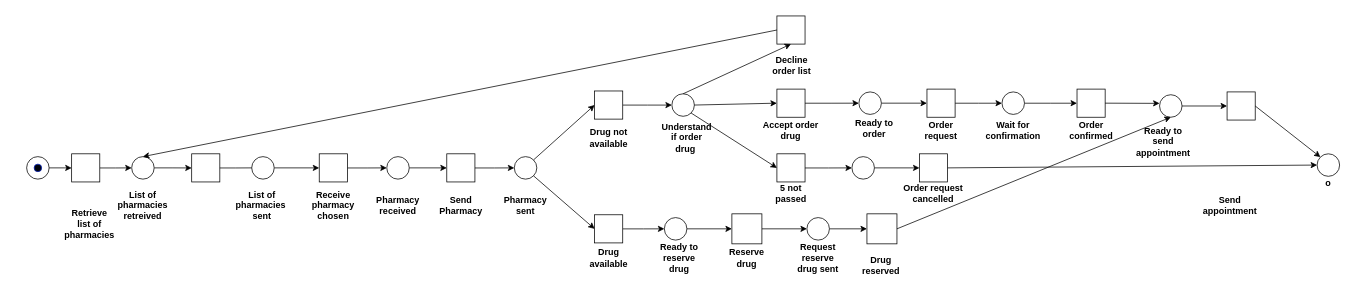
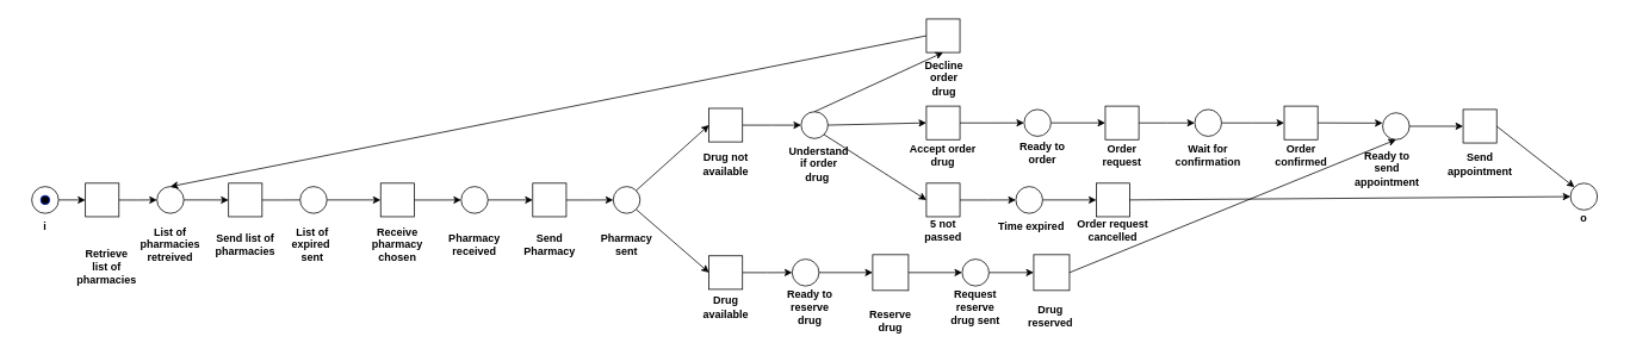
- <mxCell id="52" value="&lt;span&gt;Decline order list&lt;/span&gt;" style="text;html=1;strokeColor=none;fillColor=none;align=center;verticalAlign=middle;whiteSpace=wrap;rounded=0;fontStyle=1" parent="1" vertex="1"><mxGeometry x="1025" y="71.75" width="60" height="30" as="geometry" /></mxCell>
+ <mxCell id="52" value="&lt;span&gt;Decline order drug&lt;/span&gt;" style="text;html=1;strokeColor=none;fillColor=none;align=center;verticalAlign=middle;whiteSpace=wrap;rounded=0;fontStyle=1" parent="1" vertex="1"><mxGeometry x="1025" y="71.75" width="60" height="30" as="geometry" /></mxCell>
+ <mxCell id="4" value="&lt;b&gt;i&lt;/b&gt;" style="text;html=1;strokeColor=none;fillColor=none;align=center;verticalAlign=middle;whiteSpace=wrap;rounded=0;" parent="1" vertex="1"><mxGeometry x="20" y="238" width="60" height="30" as="geometry" /></mxCell>
+ <mxCell id="80" value="&lt;span&gt;Time expired&lt;/span&gt;" style="text;html=1;strokeColor=none;fillColor=none;align=center;verticalAlign=middle;whiteSpace=wrap;rounded=0;fontStyle=1" parent="1" vertex="1"><mxGeometry x="1110" y="238" width="85" height="30" as="geometry" /></mxCell>
+ <mxCell id="13" value="&lt;b&gt;Send list of pharmacies&lt;/b&gt;" style="text;html=1;strokeColor=none;fillColor=none;align=center;verticalAlign=middle;whiteSpace=wrap;rounded=0;" parent="1" vertex="1"><mxGeometry x="243.75" y="258" width="60" height="30" as="geometry" /></mxCell>
- <mxCell id="14" value="&lt;b&gt;List of pharmacies&amp;nbsp;&lt;br&gt;sent&lt;/b&gt;" style="text;html=1;strokeColor=none;fillColor=none;align=center;verticalAlign=middle;whiteSpace=wrap;rounded=0;" parent="1" vertex="1"><mxGeometry x="319" y="258" width="60" height="30" as="geometry" /></mxCell>
+ <mxCell id="14" value="&lt;b&gt;List of expired&amp;nbsp;&lt;br&gt;sent&lt;/b&gt;" style="text;html=1;strokeColor=none;fillColor=none;align=center;verticalAlign=middle;whiteSpace=wrap;rounded=0;" parent="1" vertex="1"><mxGeometry x="319" y="258" width="60" height="30" as="geometry" /></mxCell>
- <mxCell id="71" value="Send appointment" style="text;html=1;strokeColor=none;fillColor=none;align=center;verticalAlign=middle;whiteSpace=wrap;rounded=0;fontStyle=1" parent="1" vertex="1"><mxGeometry x="1608.75" y="258" width="60" height="30" as="geometry" /></mxCell>
+ <mxCell id="71" value="Send appointment" style="text;html=1;strokeColor=none;fillColor=none;align=center;verticalAlign=middle;whiteSpace=wrap;rounded=0;fontStyle=1" parent="1" vertex="1"><mxGeometry x="1623.75" y="168" width="60" height="30" as="geometry" /></mxCell>
- <mxCell id="39" value="Reserve drug" style="text;html=1;strokeColor=none;fillColor=none;align=center;verticalAlign=middle;whiteSpace=wrap;rounded=0;fontStyle=1" parent="1" vertex="1"><mxGeometry x="965" y="328" width="60" height="30" as="geometry" /></mxCell>
+ <mxCell id="39" value="Reserve drug" style="text;html=1;strokeColor=none;fillColor=none;align=center;verticalAlign=middle;whiteSpace=wrap;rounded=0;fontStyle=1" parent="1" vertex="1"><mxGeometry x="965" y="343" width="60" height="30" as="geometry" /></mxCell>
